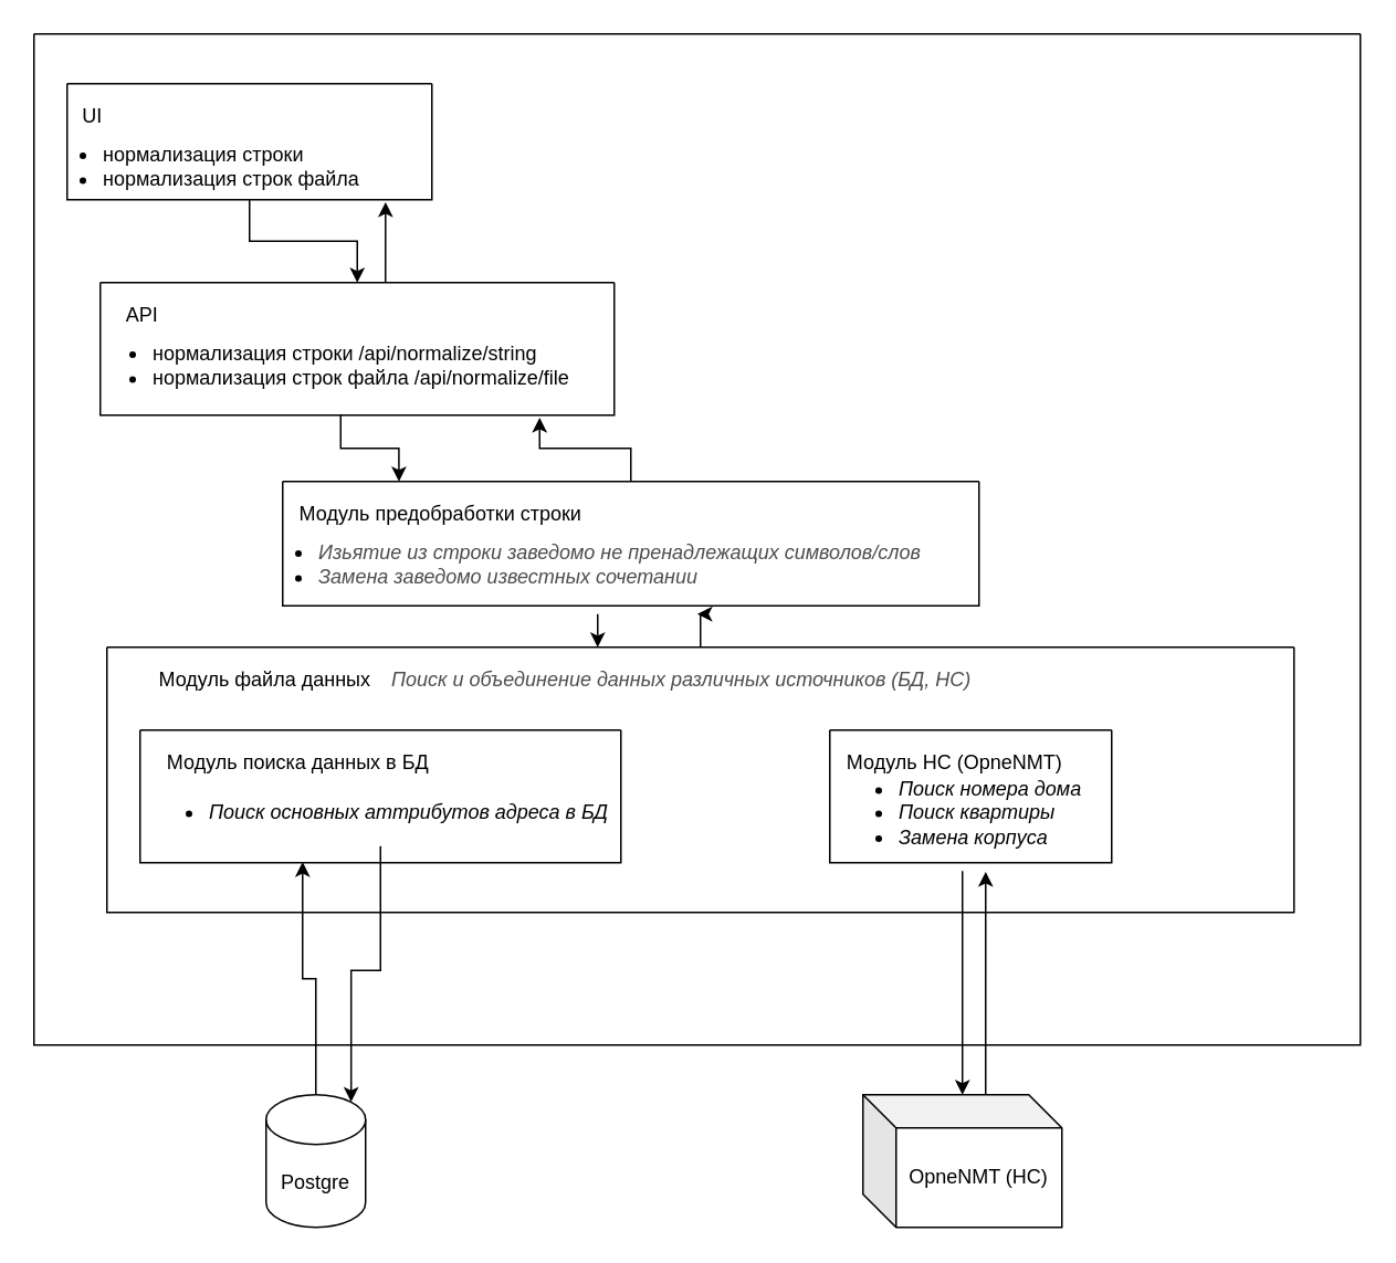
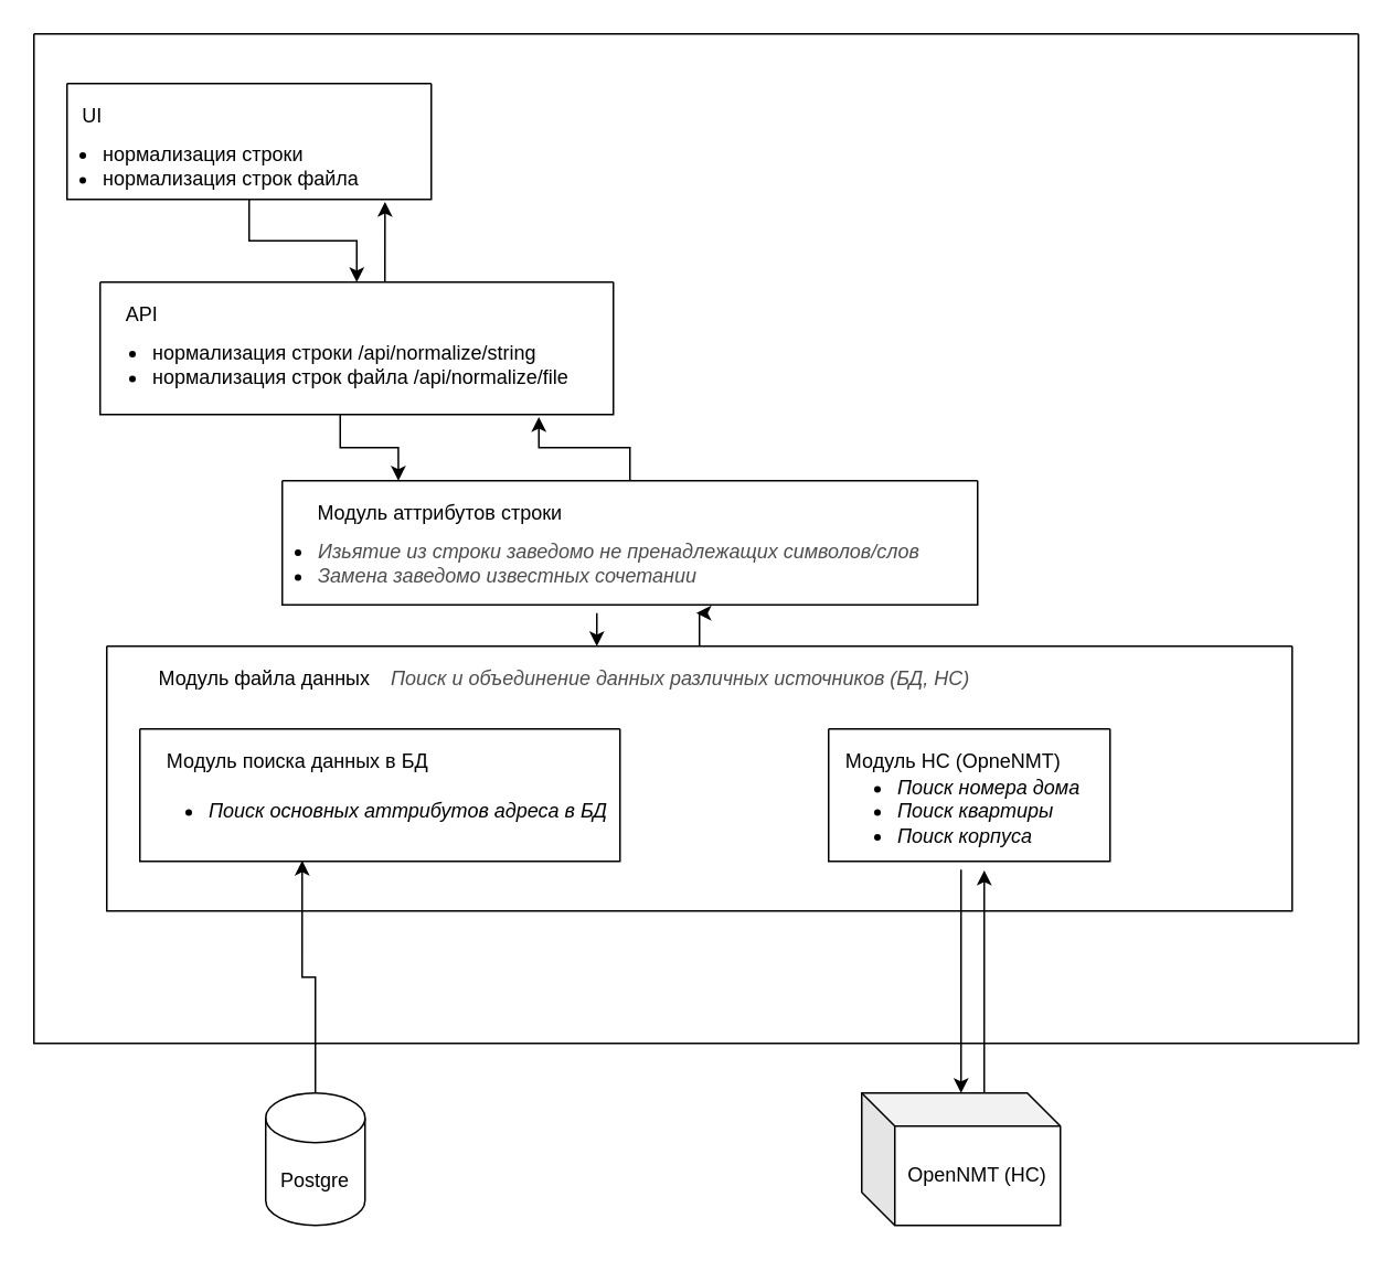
- <mxCell id="11" value="Модуль предобработки строки" style="text;html=1;align=center;verticalAlign=middle;resizable=0;points=[];autosize=1;strokeColor=none;fillColor=none;" vertex="1" parent="10"><mxGeometry y="10" width="190" height="20" as="geometry" /></mxCell>
+ <mxCell id="11" value="Модуль аттрибутов строки" style="text;html=1;align=center;verticalAlign=middle;resizable=0;points=[];autosize=1;strokeColor=none;fillColor=none;" vertex="1" parent="10"><mxGeometry y="10" width="190" height="20" as="geometry" /></mxCell>
- <mxCell id="25" value="&lt;ul&gt;&lt;li&gt;Поиск номера дома&lt;/li&gt;&lt;li&gt;Поиск квартиры&lt;/li&gt;&lt;li&gt;Замена корпуса&lt;/li&gt;&lt;/ul&gt;&lt;div style=&quot;&quot;&gt;&lt;/div&gt;" style="text;html=1;align=left;verticalAlign=middle;resizable=0;points=[];autosize=1;strokeColor=none;fillColor=none;fontStyle=2" vertex="1" parent="23"><mxGeometry y="15" width="170" height="70" as="geometry" /></mxCell>
+ <mxCell id="25" value="&lt;ul&gt;&lt;li&gt;Поиск номера дома&lt;/li&gt;&lt;li&gt;Поиск квартиры&lt;/li&gt;&lt;li&gt;Поиск корпуса&lt;/li&gt;&lt;/ul&gt;&lt;div style=&quot;&quot;&gt;&lt;/div&gt;" style="text;html=1;align=left;verticalAlign=middle;resizable=0;points=[];autosize=1;strokeColor=none;fillColor=none;fontStyle=2" vertex="1" parent="23"><mxGeometry y="15" width="170" height="70" as="geometry" /></mxCell>
- <mxCell id="33" style="edgeStyle=orthogonalEdgeStyle;rounded=0;orthogonalLoop=1;jettySize=auto;html=1;entryX=0.855;entryY=0;entryDx=0;entryDy=4.35;entryPerimeter=0;" edge="1" parent="1" source="22" target="29"><mxGeometry relative="1" as="geometry" /></mxCell>
- <mxCell id="31" value="OpneNMT (НС)" style="shape=cube;whiteSpace=wrap;html=1;boundedLbl=1;backgroundOutline=1;darkOpacity=0.05;darkOpacity2=0.1;" vertex="1" parent="1"><mxGeometry x="520" y="660" width="120" height="80" as="geometry" /></mxCell>
+ <mxCell id="31" value="OpenNMT (НС)" style="shape=cube;whiteSpace=wrap;html=1;boundedLbl=1;backgroundOutline=1;darkOpacity=0.05;darkOpacity2=0.1;" vertex="1" parent="1"><mxGeometry x="520" y="660" width="120" height="80" as="geometry" /></mxCell>
